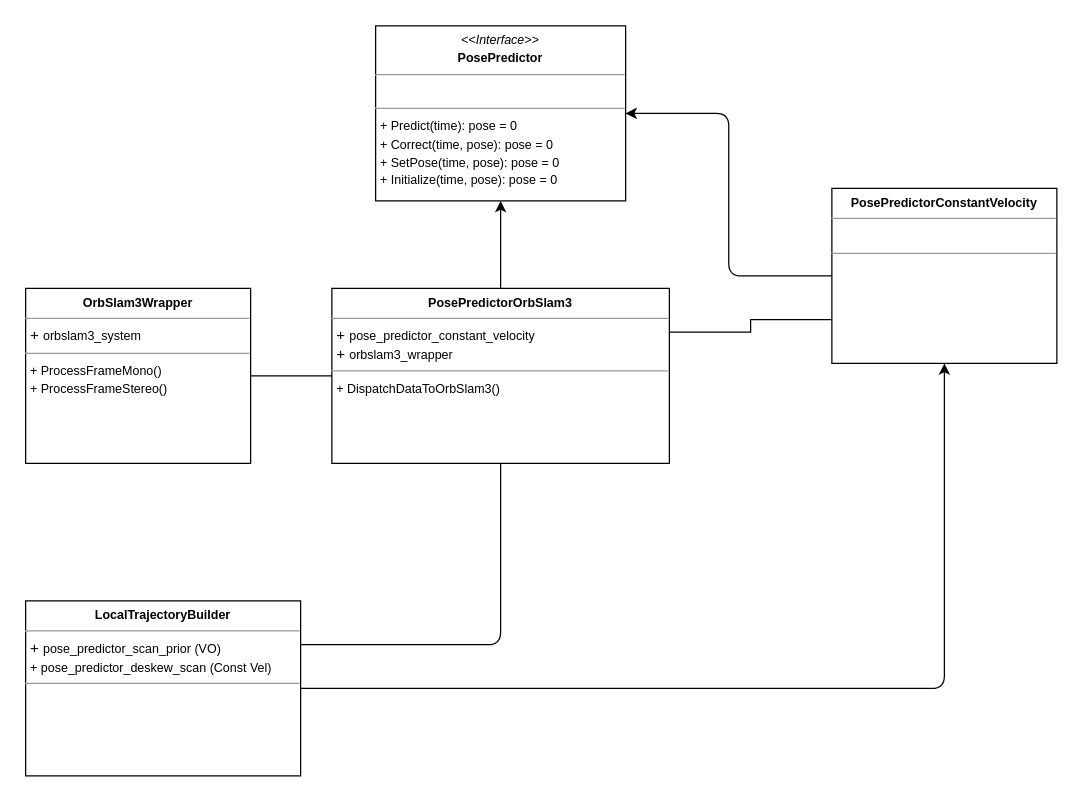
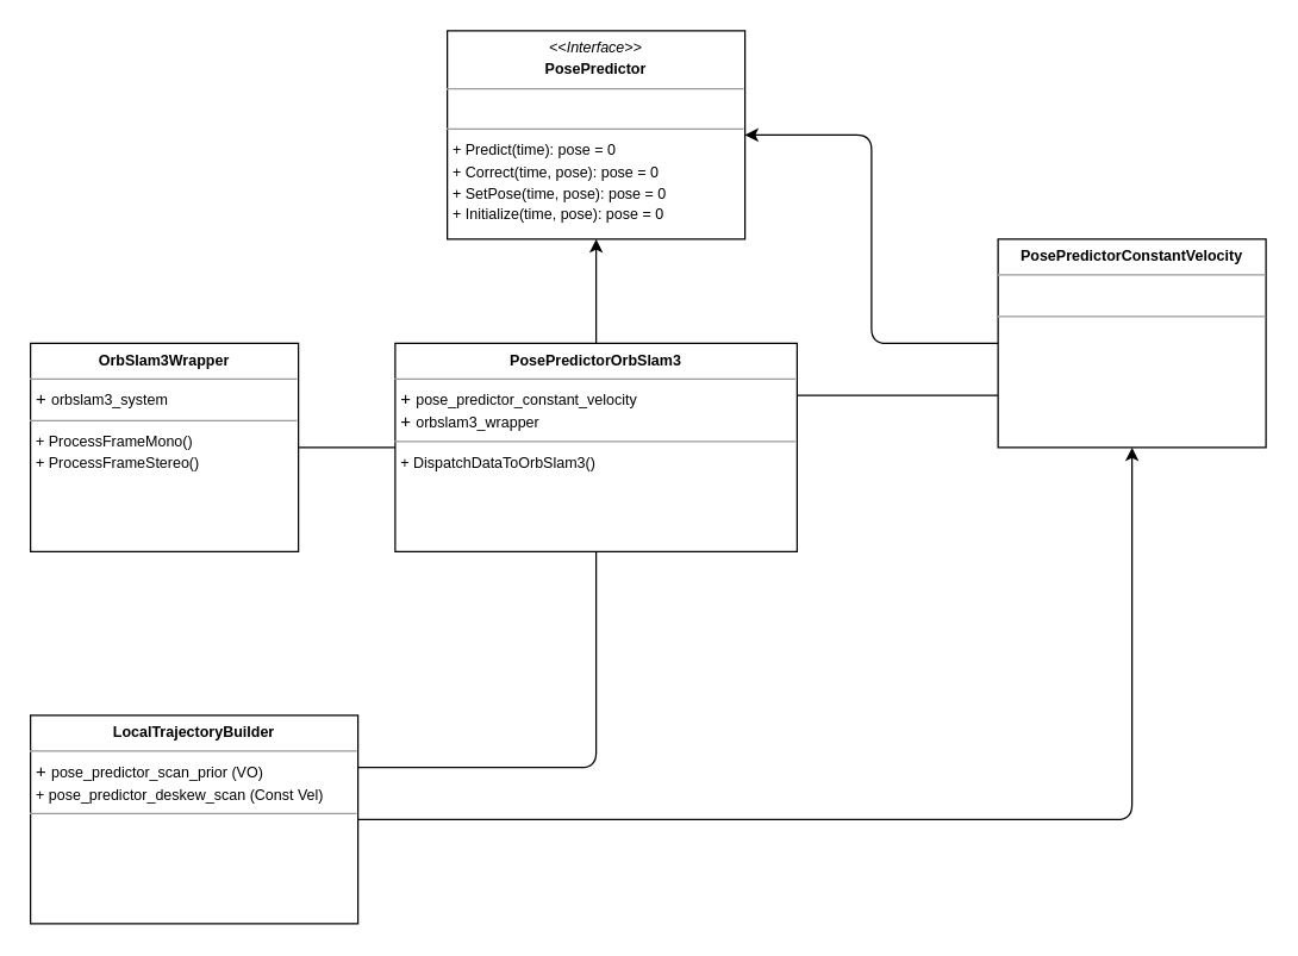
- <mxCell id="8" value="&lt;p style=&quot;margin:0px;margin-top:4px;text-align:center;&quot;&gt;&lt;b&gt;&lt;font style=&quot;font-size: 10px;&quot;&gt;PosePredictorConstantVelocity&lt;/font&gt;&lt;/b&gt;&lt;/p&gt;&lt;hr size=&quot;1&quot;&gt;&lt;p style=&quot;margin:0px;margin-left:4px;&quot;&gt;&lt;br&gt;&lt;/p&gt;&lt;hr size=&quot;1&quot;&gt;&lt;p style=&quot;margin:0px;margin-left:4px;&quot;&gt;&lt;br&gt;&lt;/p&gt;" style="verticalAlign=top;align=left;overflow=fill;fontSize=12;fontFamily=Helvetica;html=1;rounded=0;shadow=0;comic=0;labelBackgroundColor=none;strokeWidth=1" parent="1" vertex="1"><mxGeometry x="665" y="150" width="180" height="140" as="geometry" /></mxCell>
+ <mxCell id="8" value="&lt;p style=&quot;margin:0px;margin-top:4px;text-align:center;&quot;&gt;&lt;b&gt;&lt;font style=&quot;font-size: 10px;&quot;&gt;PosePredictorConstantVelocity&lt;/font&gt;&lt;/b&gt;&lt;/p&gt;&lt;hr size=&quot;1&quot;&gt;&lt;p style=&quot;margin:0px;margin-left:4px;&quot;&gt;&lt;br&gt;&lt;/p&gt;&lt;hr size=&quot;1&quot;&gt;&lt;p style=&quot;margin:0px;margin-left:4px;&quot;&gt;&lt;br&gt;&lt;/p&gt;" style="verticalAlign=top;align=left;overflow=fill;fontSize=12;fontFamily=Helvetica;html=1;rounded=0;shadow=0;comic=0;labelBackgroundColor=none;strokeWidth=1" parent="1" vertex="1"><mxGeometry x="670" y="160" width="180" height="140" as="geometry" /></mxCell>
